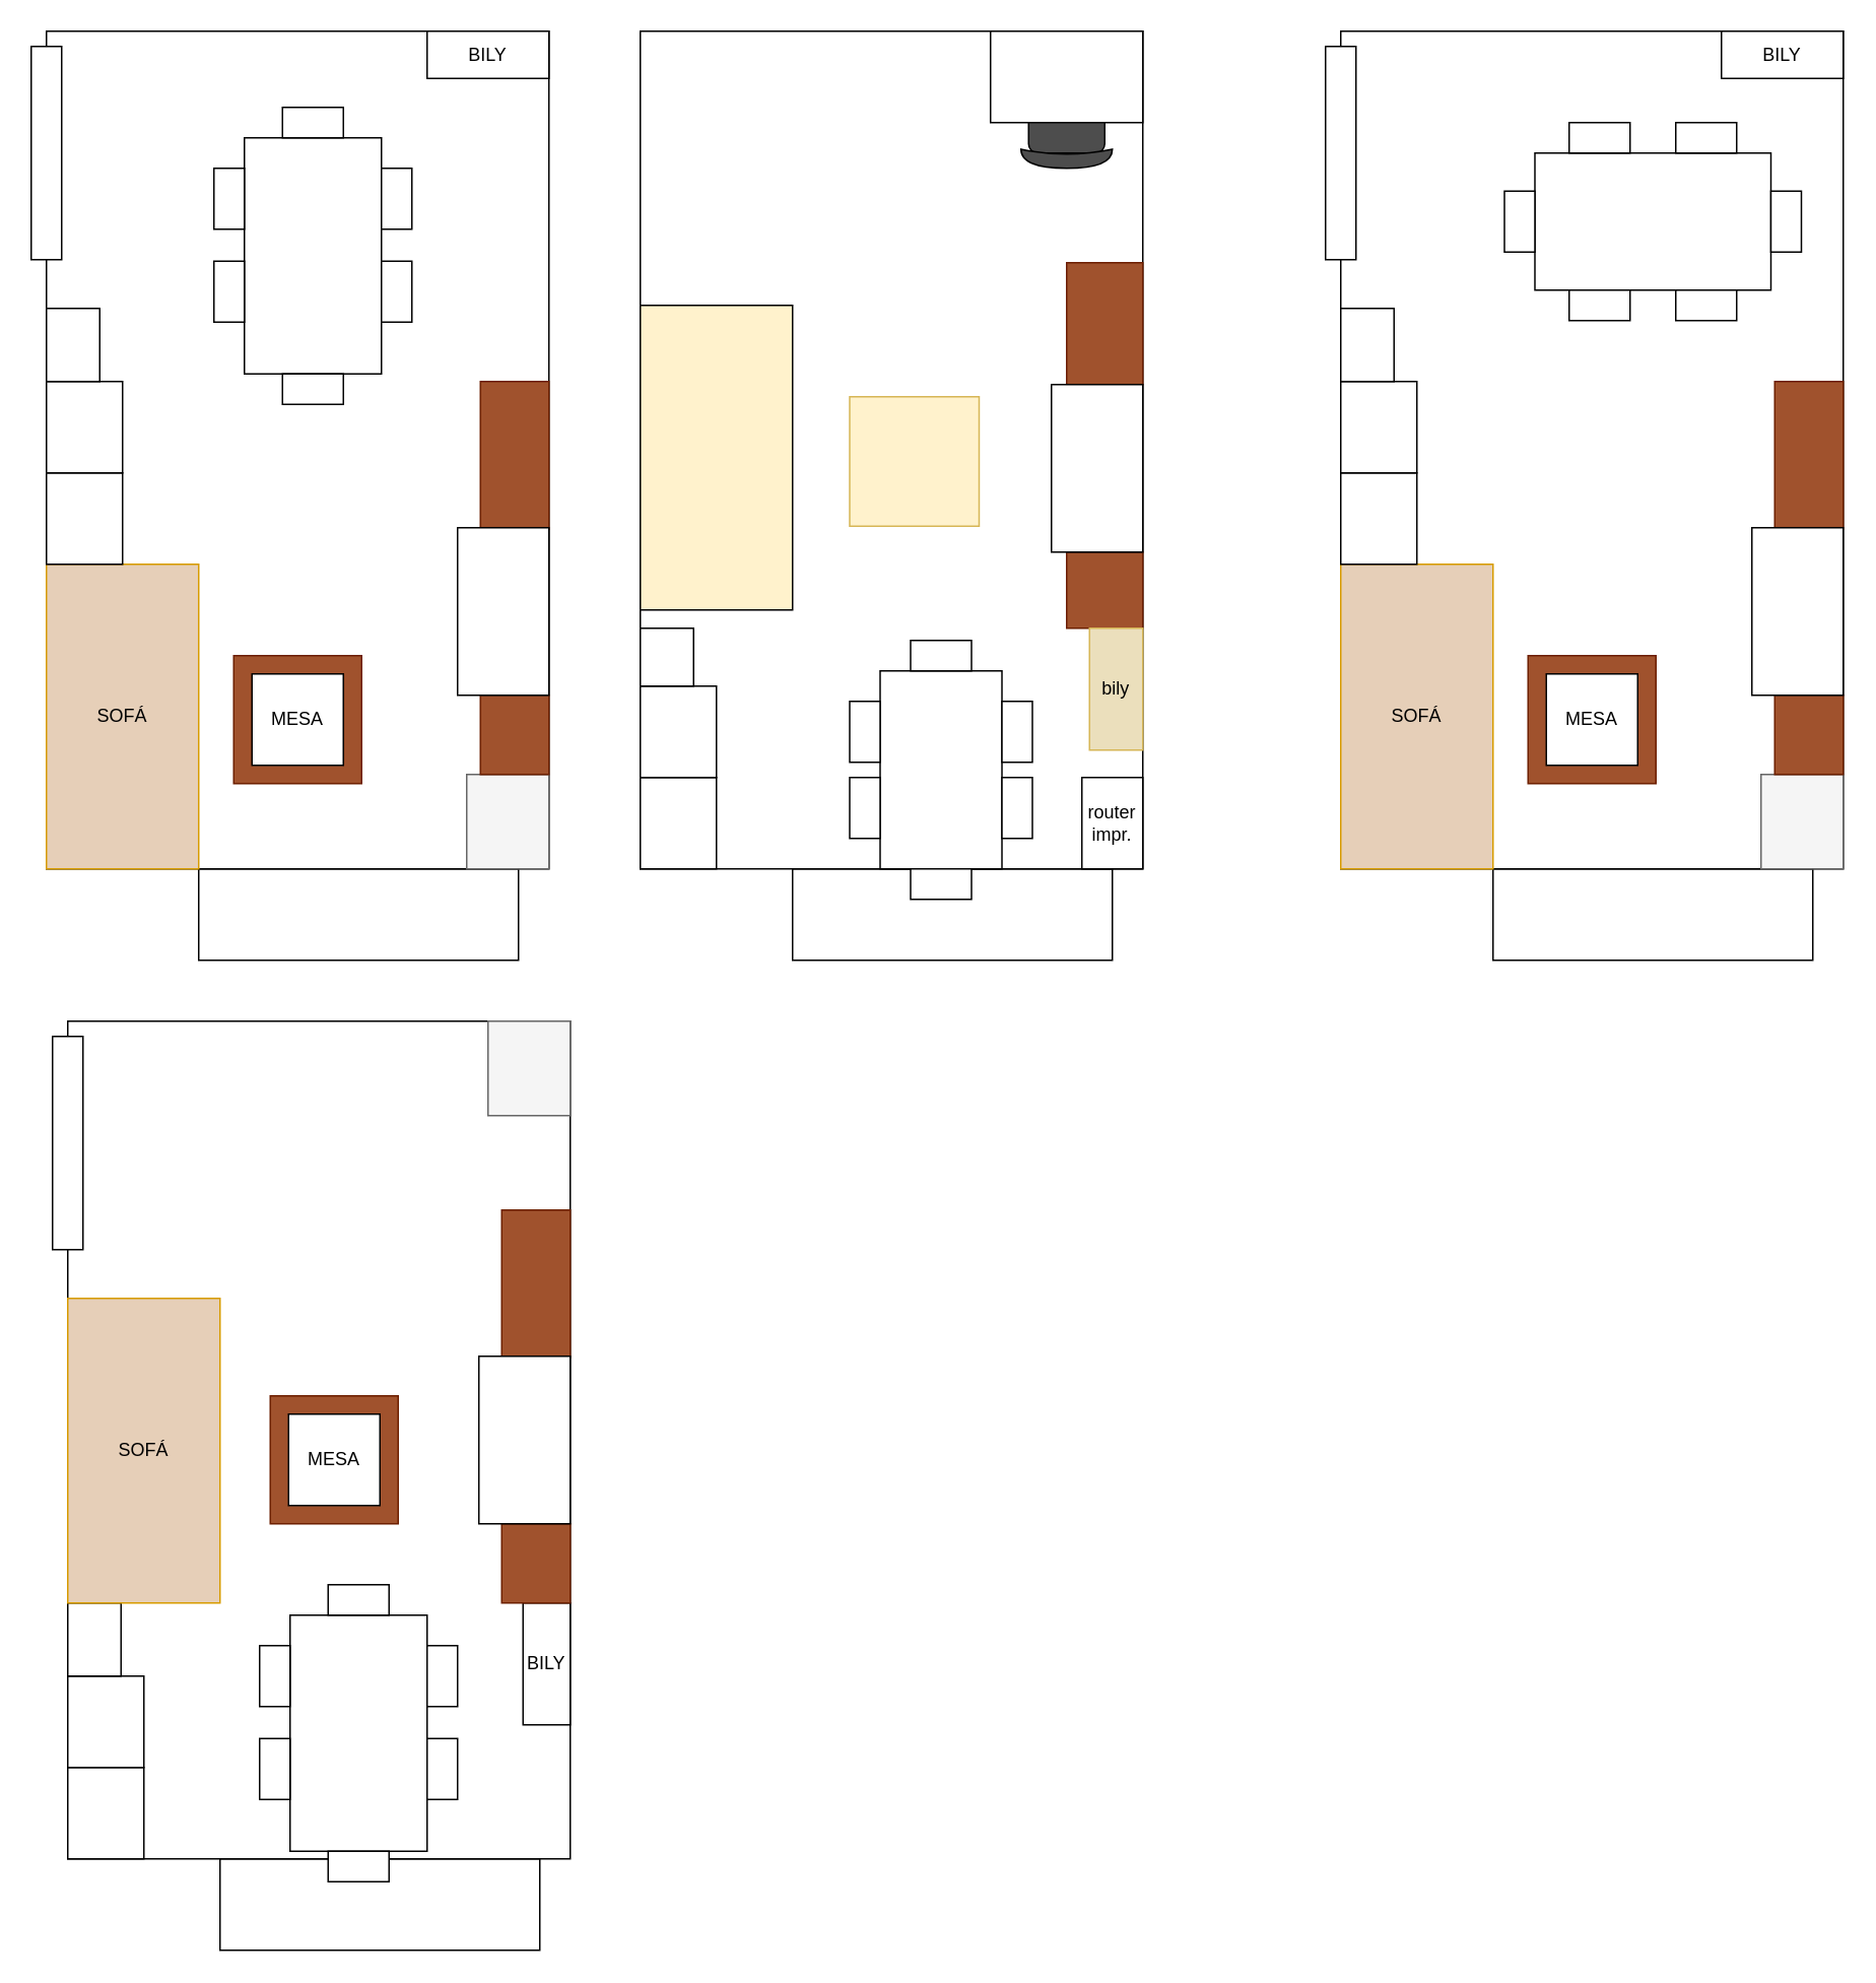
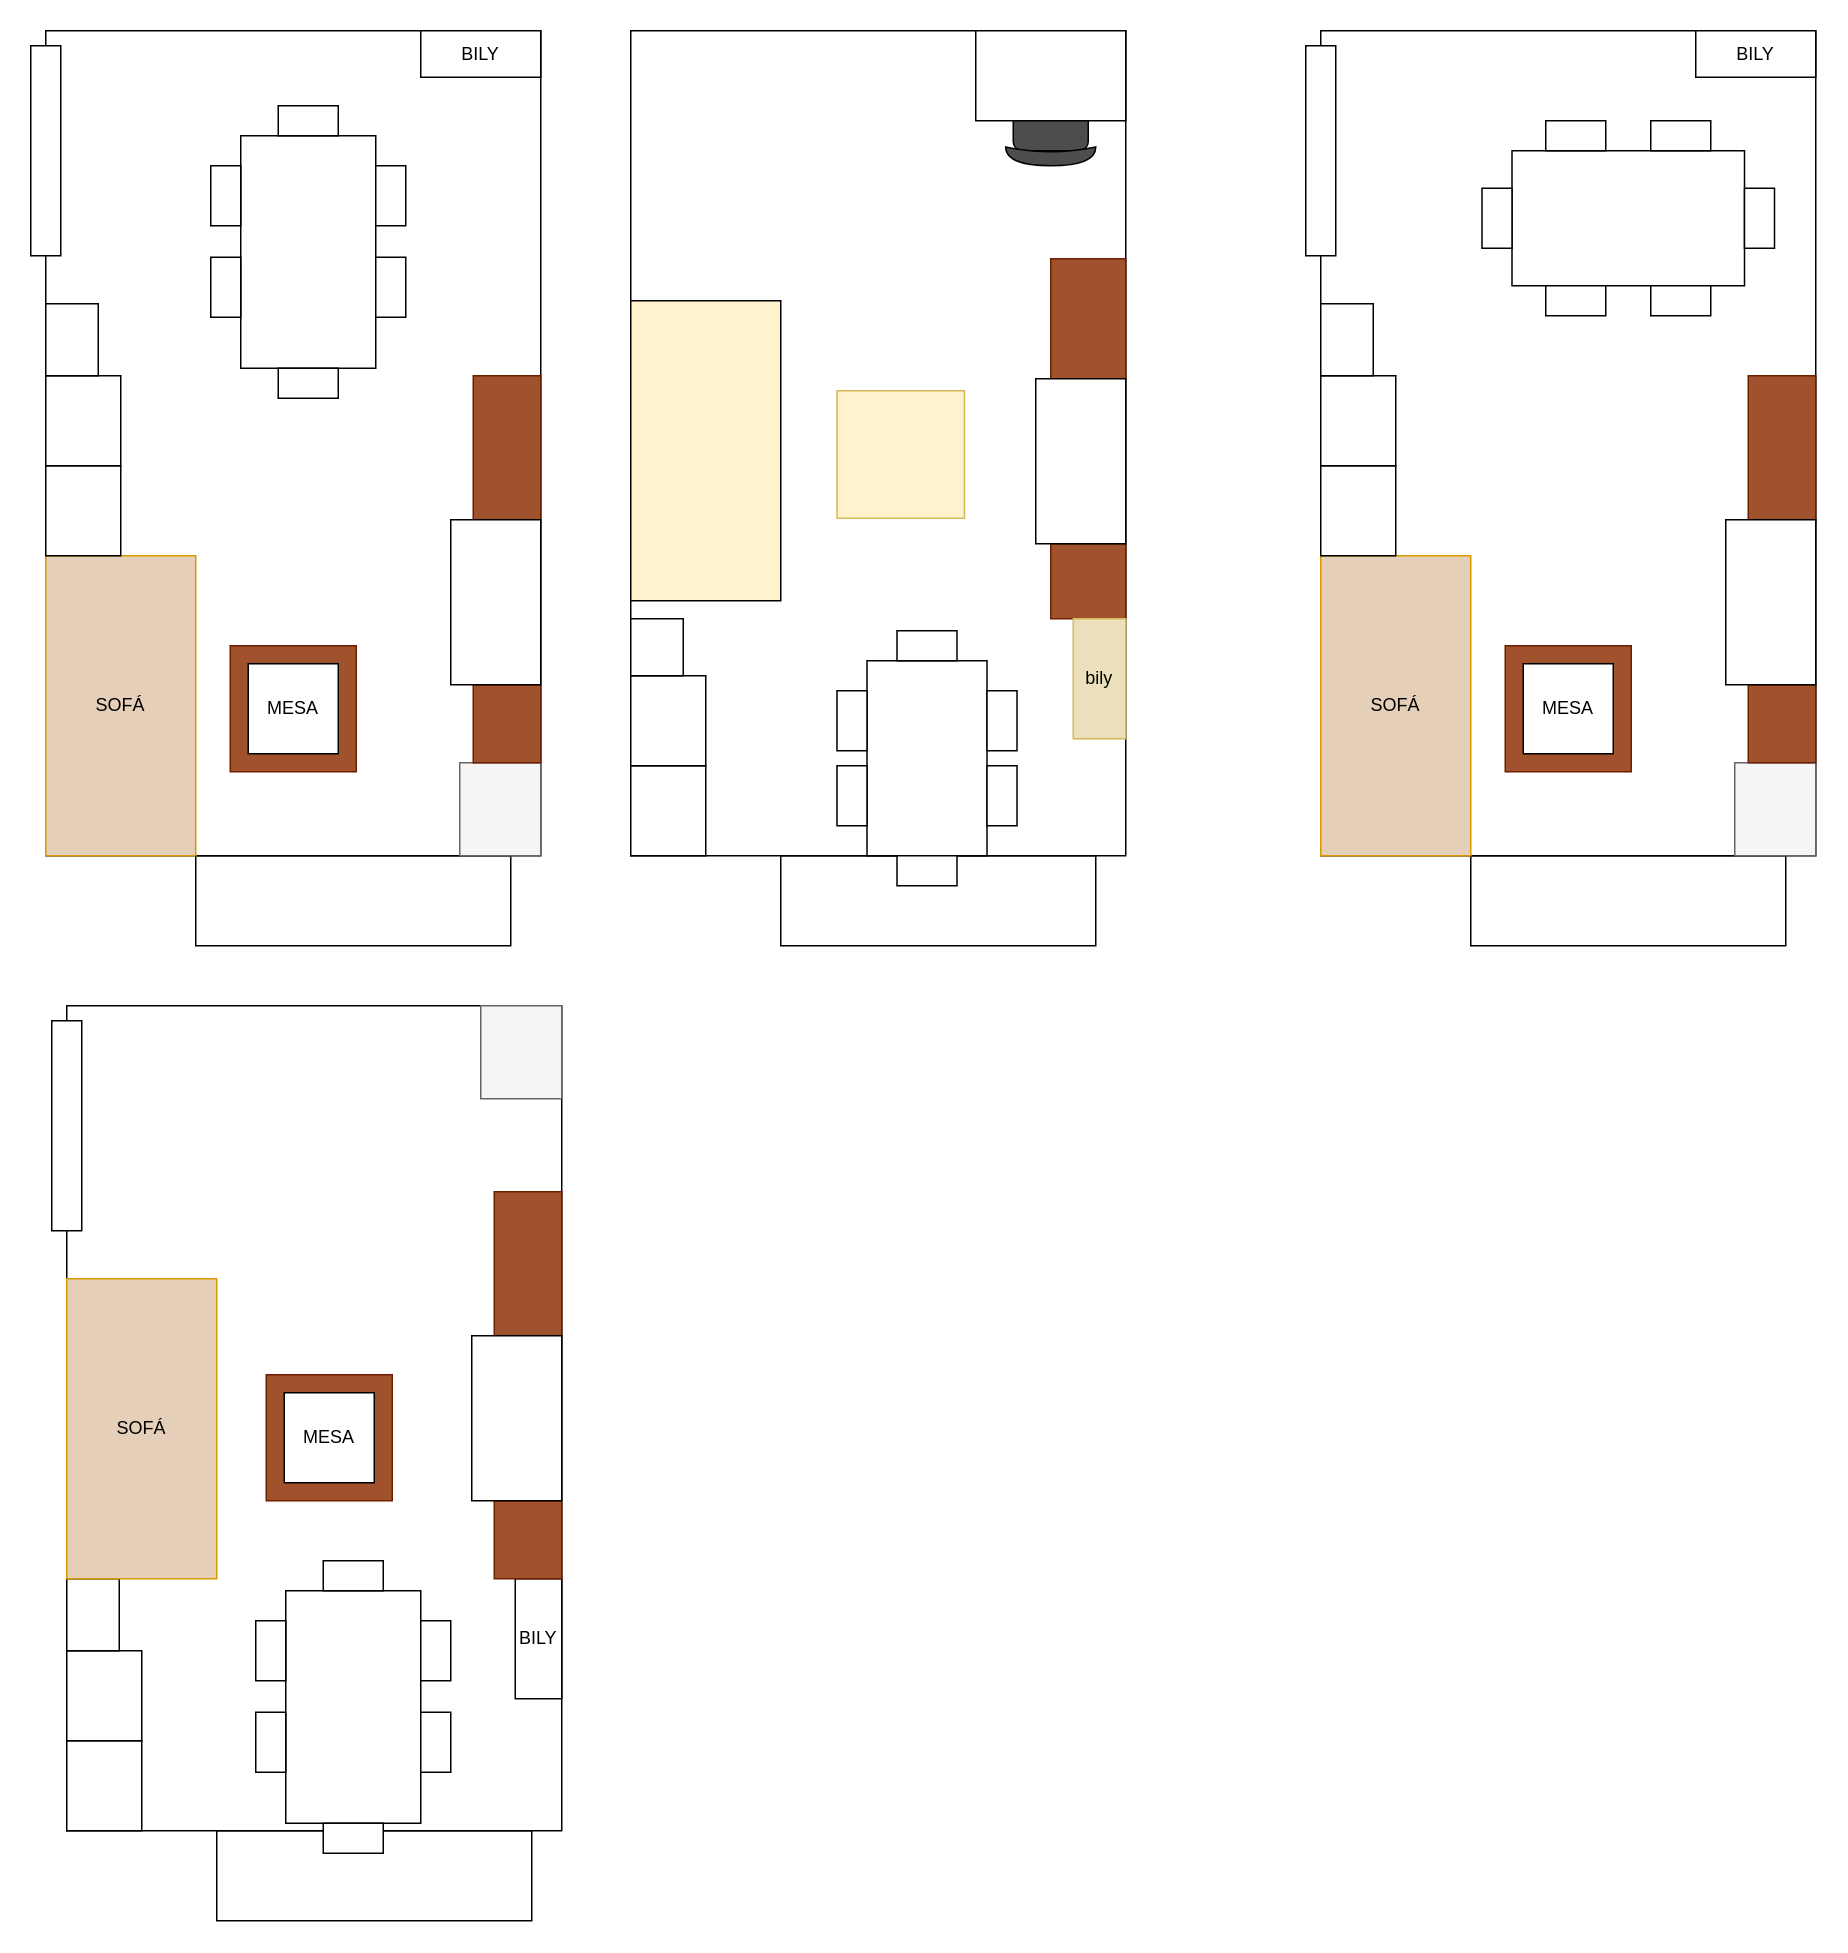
- <mxCell id="21" value="router impr." style="rounded=0;whiteSpace=wrap;html=1;" parent="2" vertex="1"><mxGeometry x="290" y="490" width="40" height="60" as="geometry" /></mxCell>
